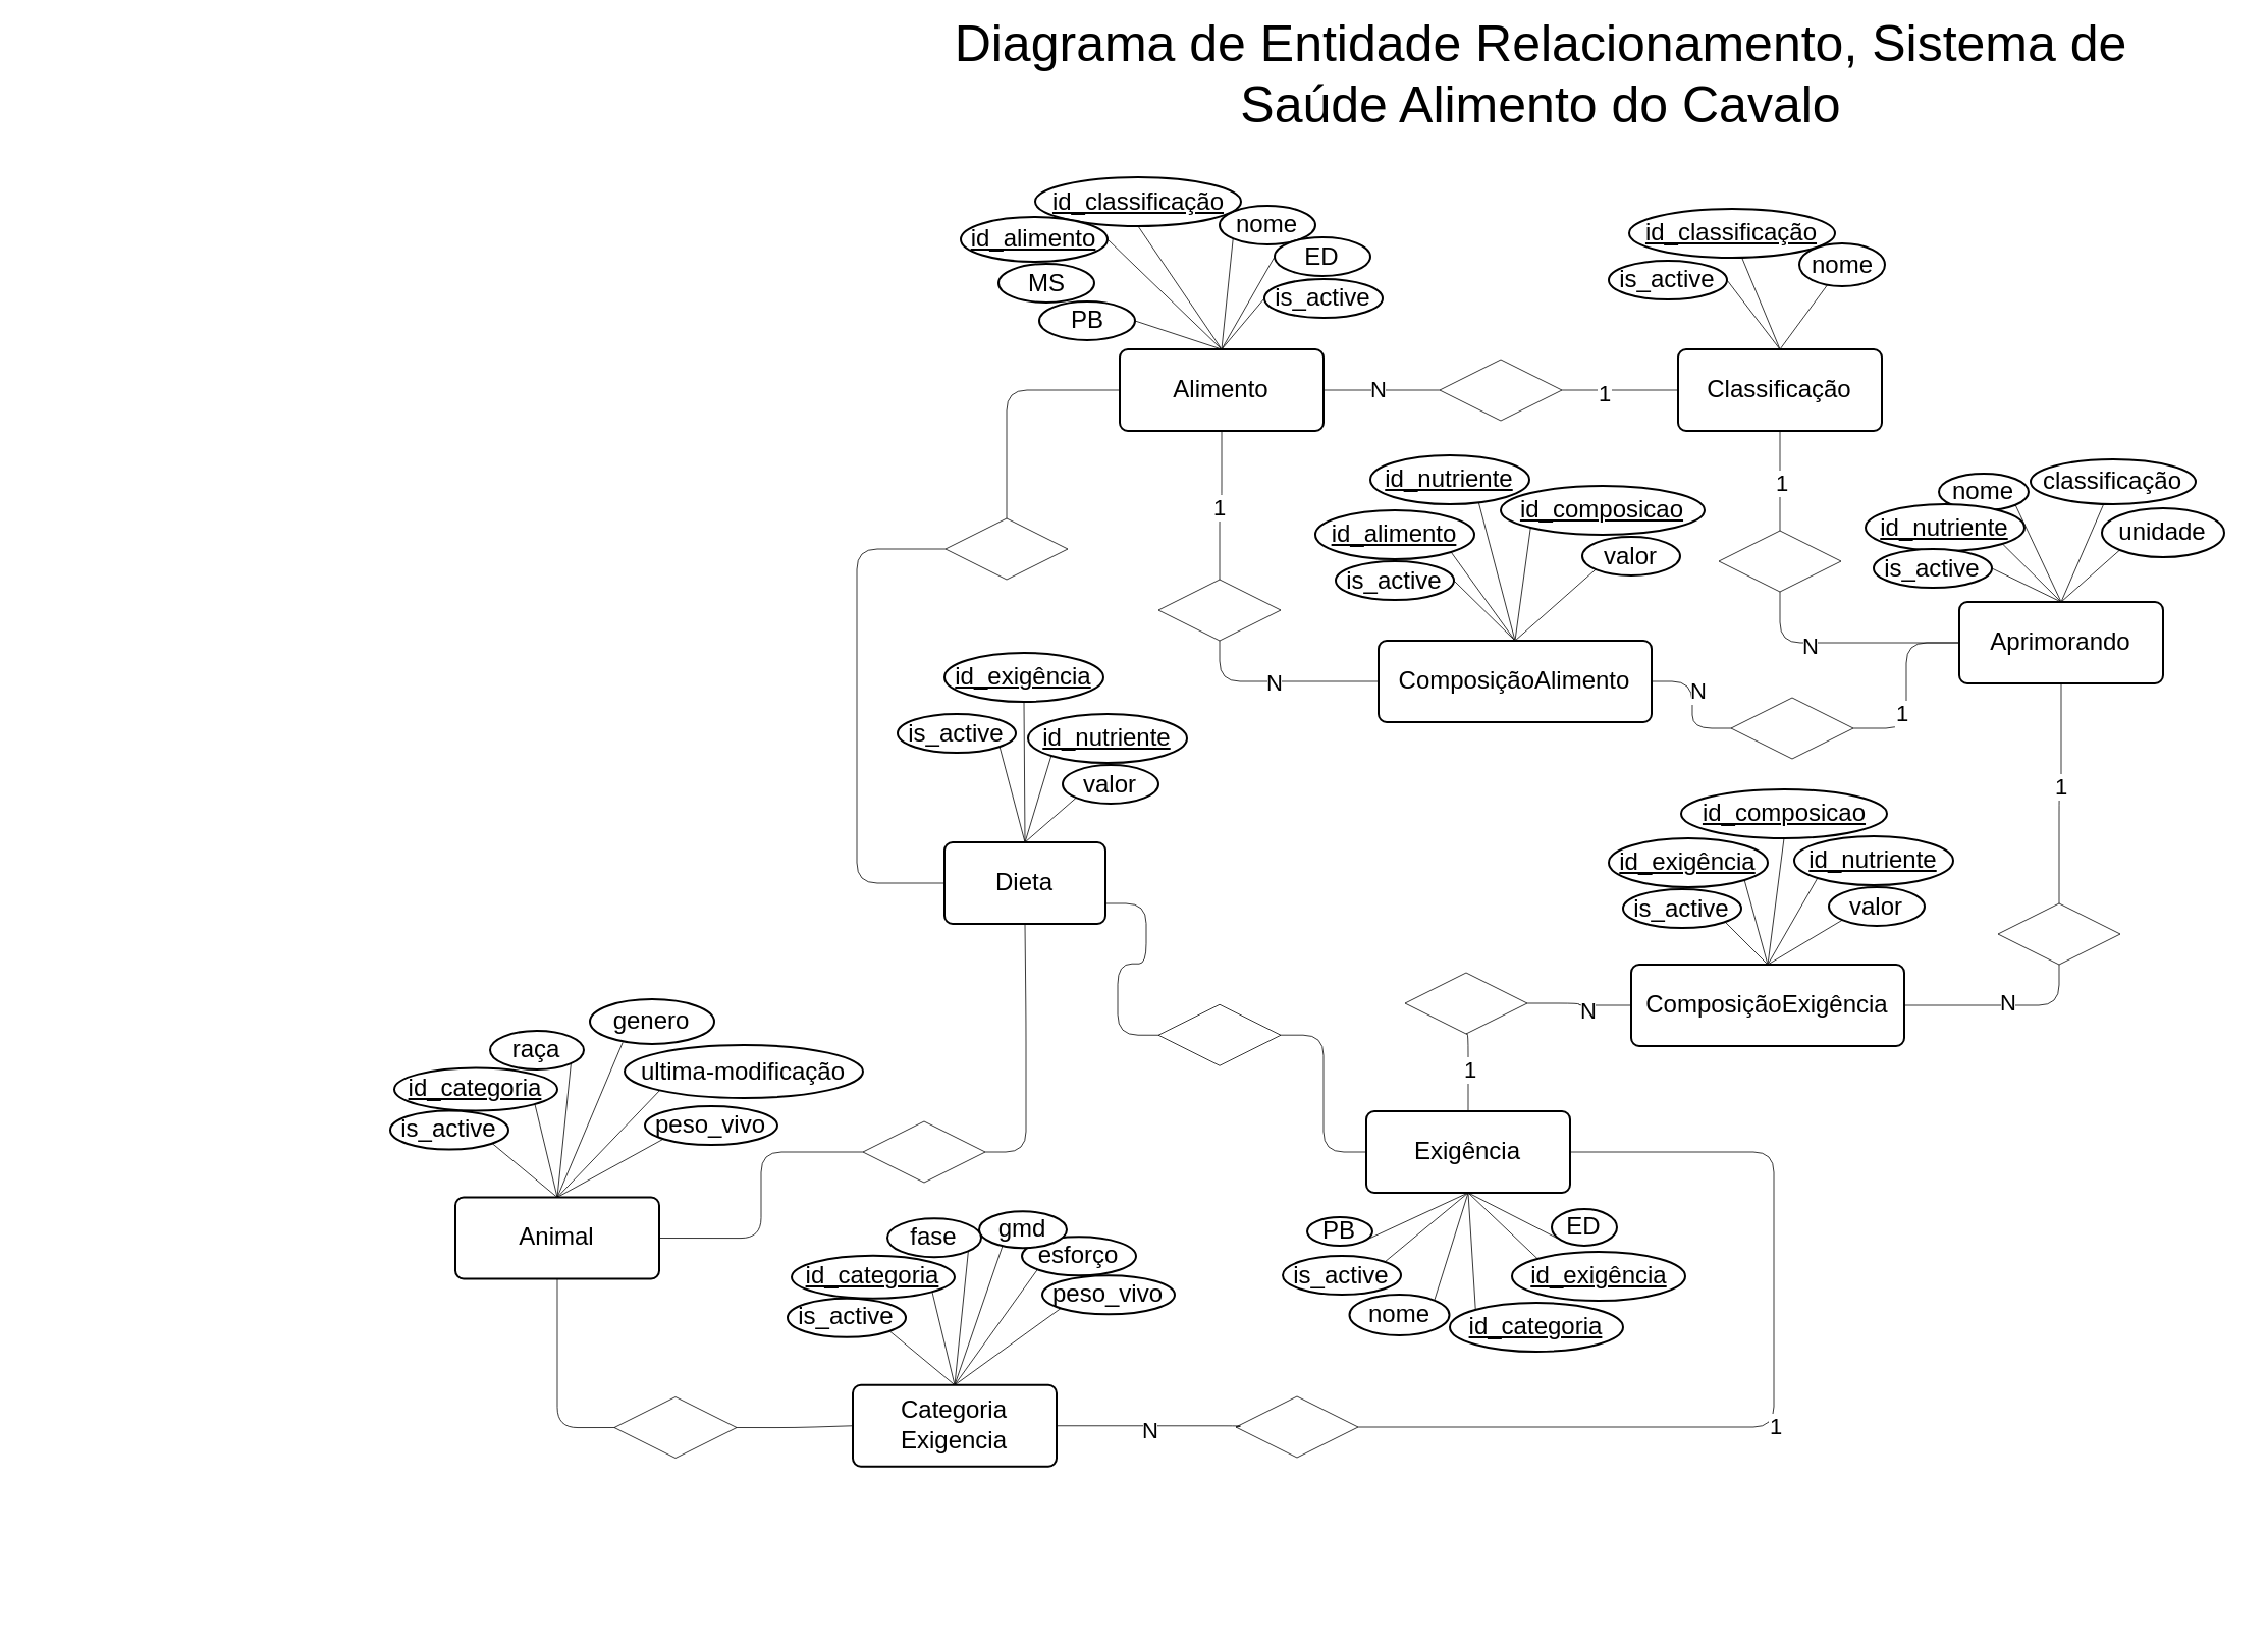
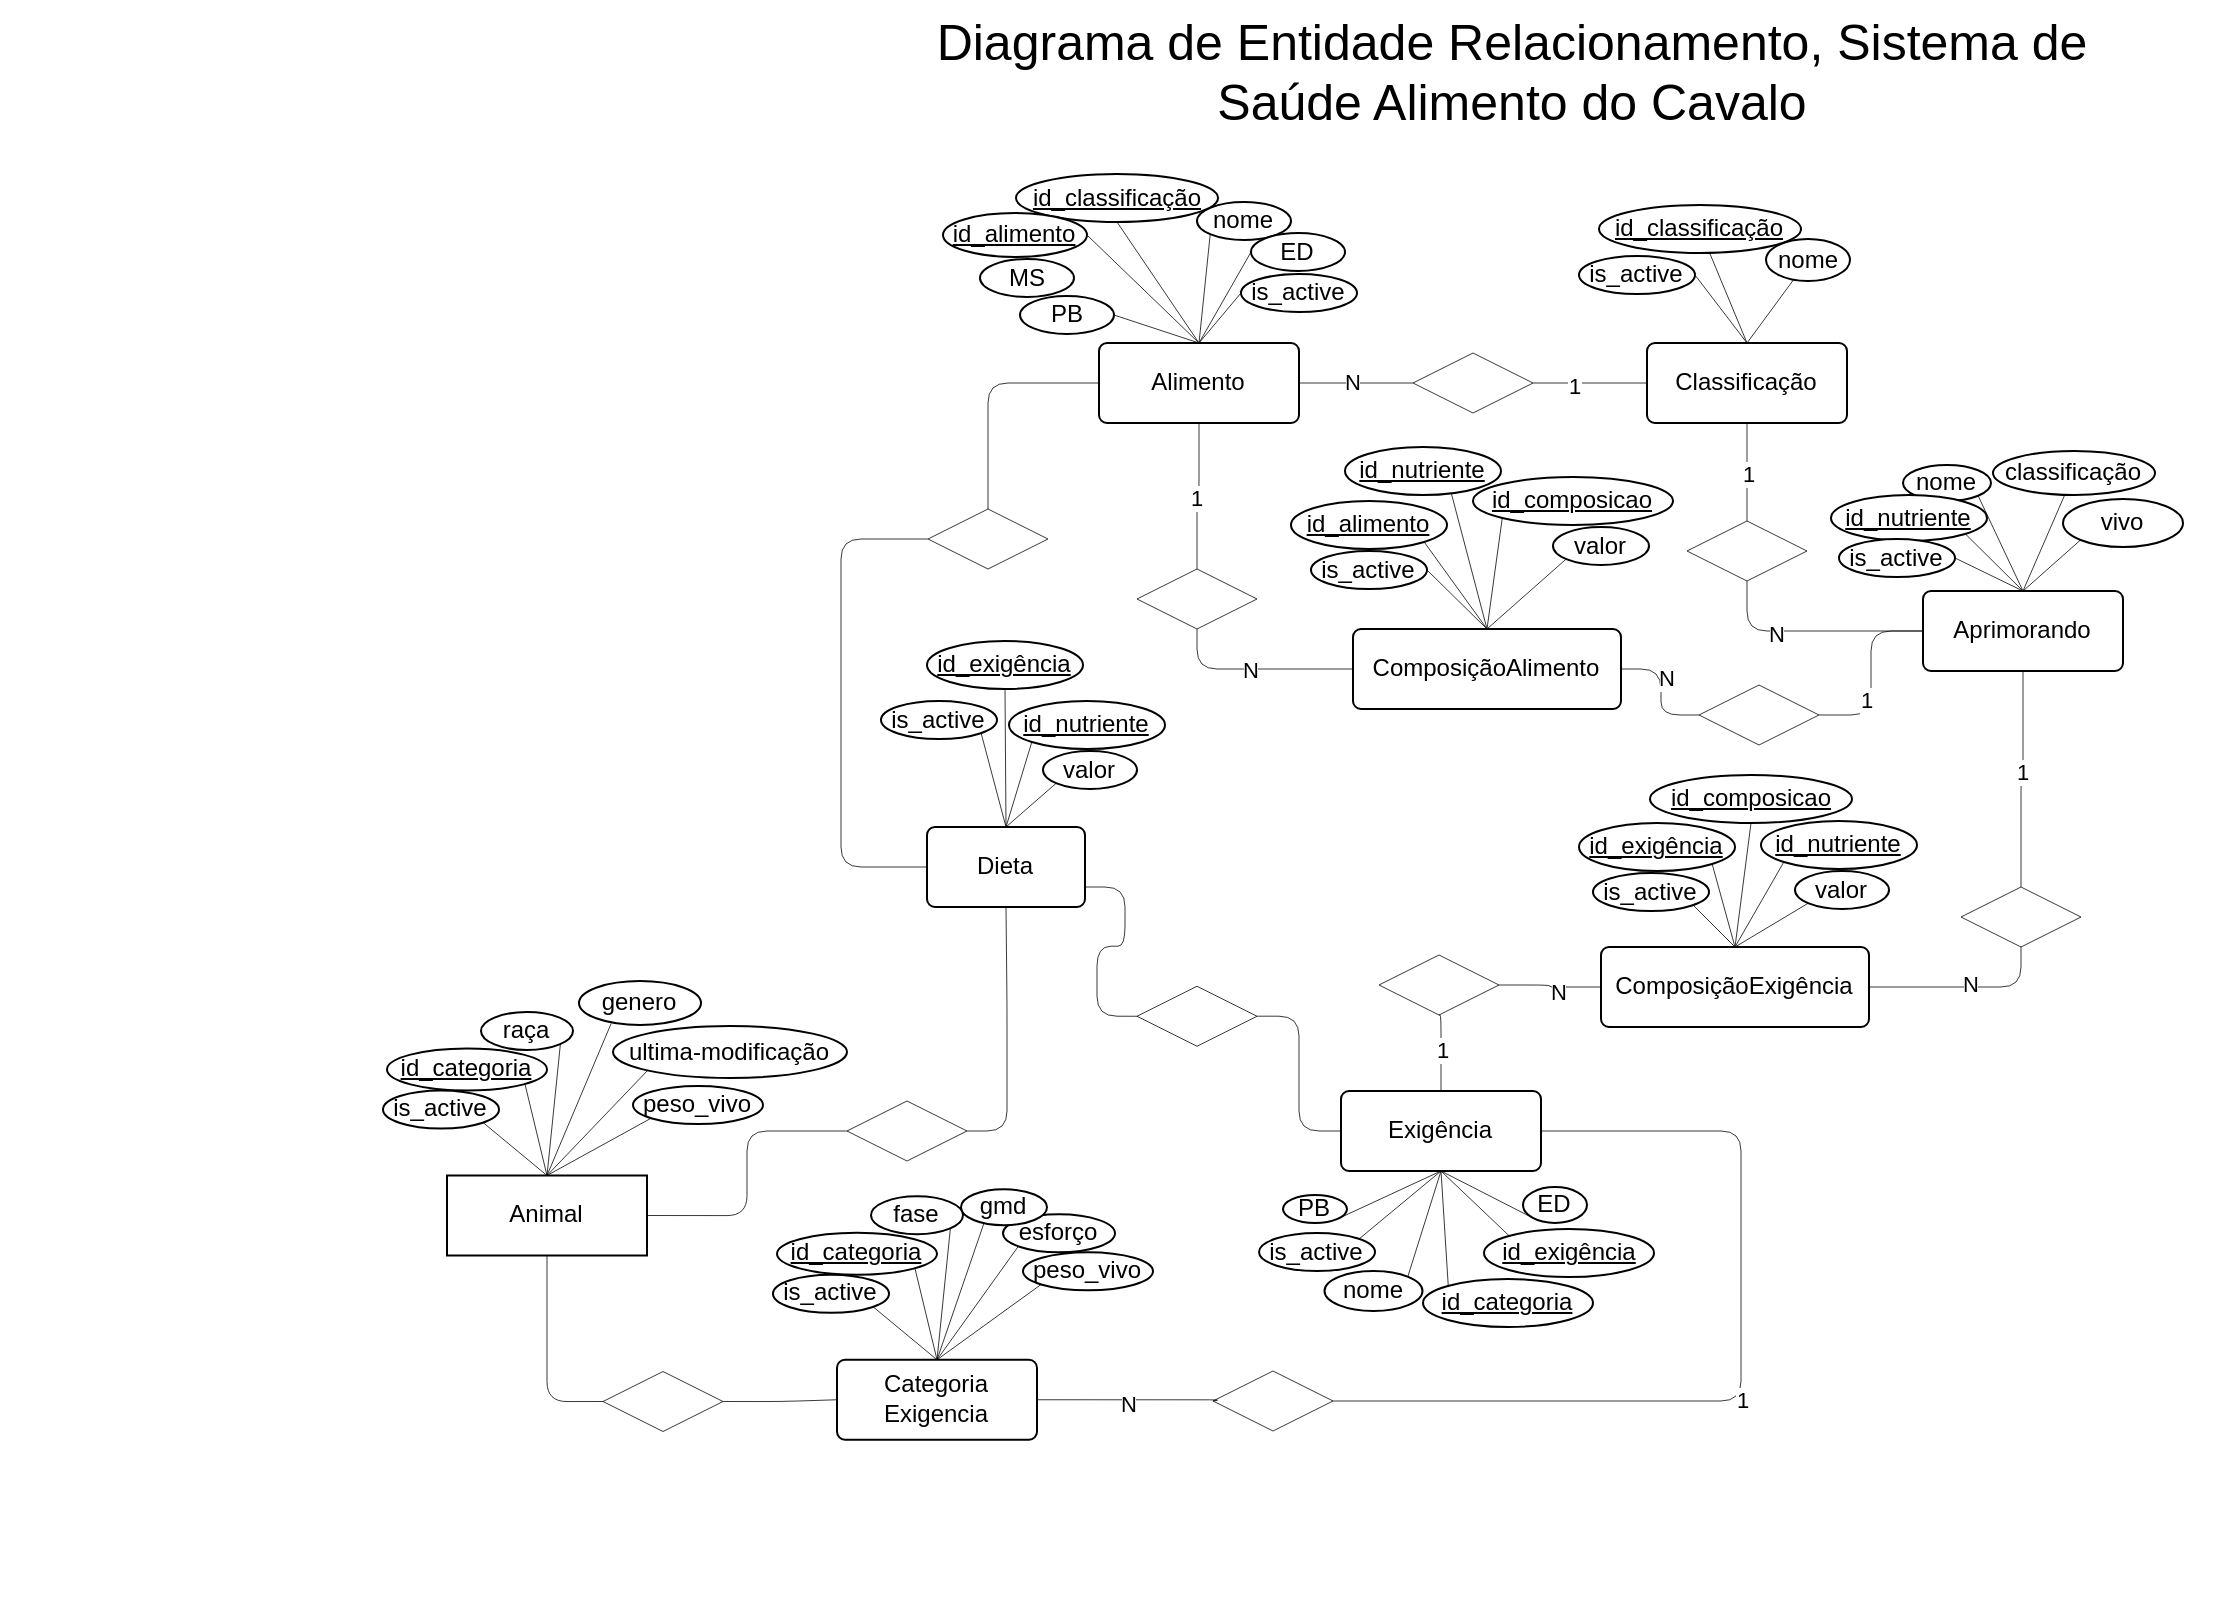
- <mxCell id="44" value="unidade" style="ellipse;whiteSpace=wrap;html=1;align=center;" parent="35" vertex="1"><mxGeometry x="122" y="24" width="60" height="24" as="geometry" /></mxCell>
+ <mxCell id="44" value="vivo" style="ellipse;whiteSpace=wrap;html=1;align=center;" parent="35" vertex="1"><mxGeometry x="122" y="24" width="60" height="24" as="geometry" /></mxCell>
- <mxCell id="148" value="Animal" style="rounded=1;arcSize=10;whiteSpace=wrap;html=1;align=center;" vertex="1" parent="1"><mxGeometry x="223" y="587.25" width="100" height="40" as="geometry" /></mxCell>
+ <mxCell id="148" value="Animal" style="arcSize=10;whiteSpace=wrap;html=1;align=center;rounded=0;" vertex="1" parent="1"><mxGeometry x="223" y="587.25" width="100" height="40" as="geometry" /></mxCell>
